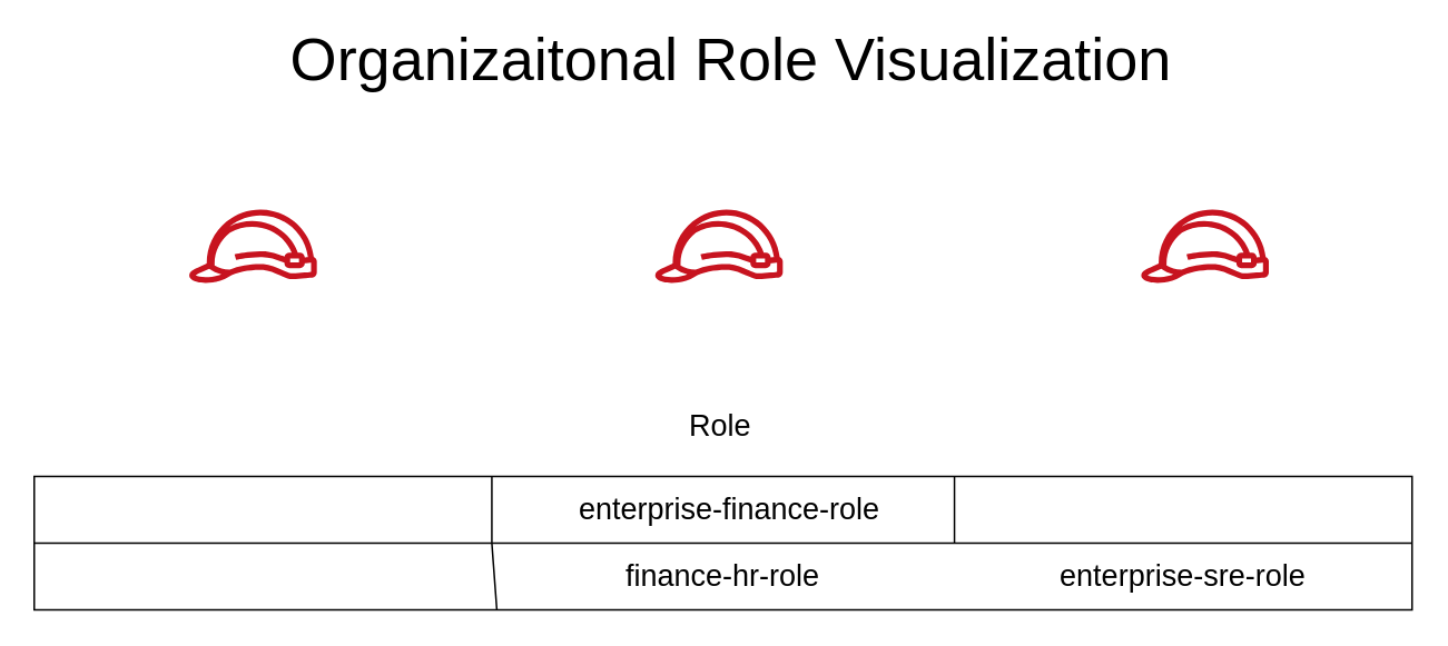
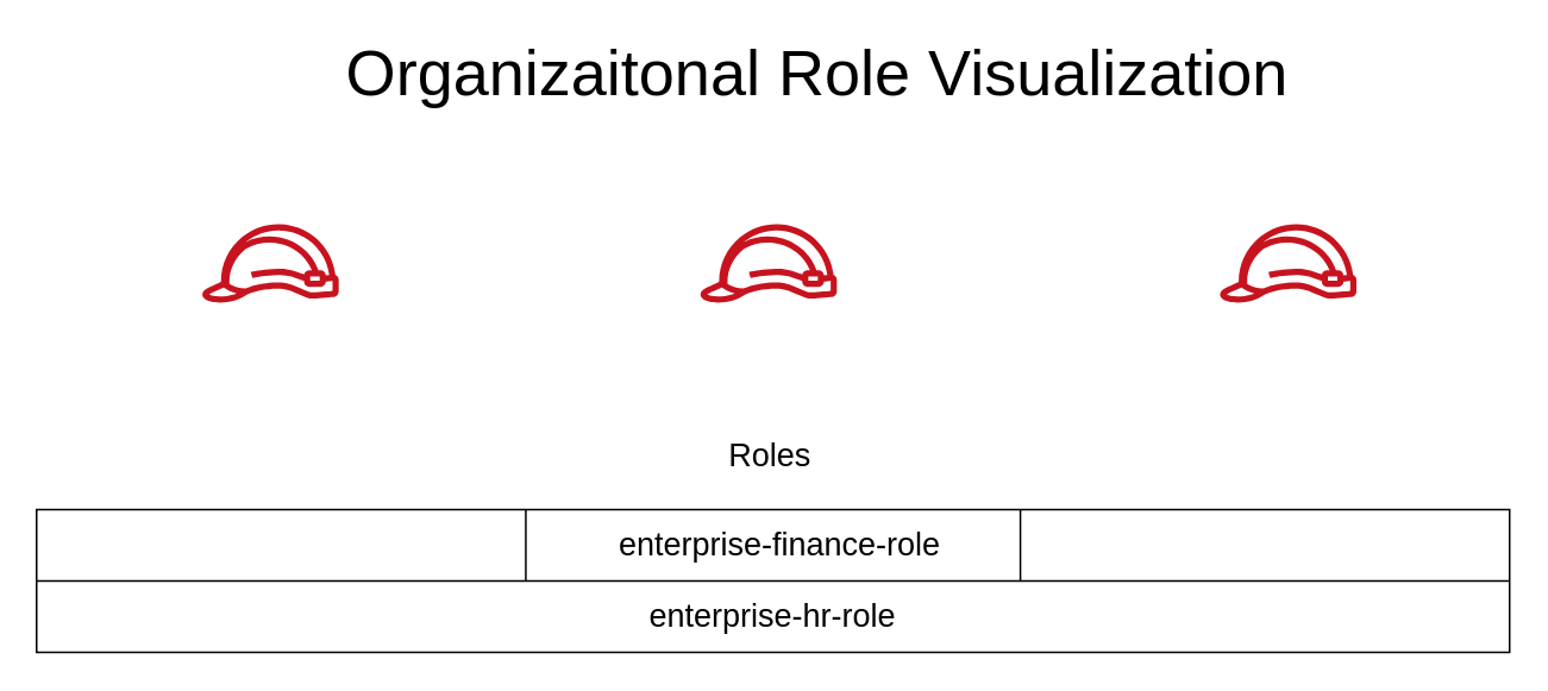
- <mxCell id="15" value="&lt;font style=&quot;font-size: 36px&quot;&gt;Organizaitonal Role Visualization&lt;/font&gt;" style="text;html=1;align=center;verticalAlign=middle;resizable=0;points=[];autosize=1;strokeColor=none;" vertex="1" parent="1"><mxGeometry x="167" y="20" width="540" height="30" as="geometry" /></mxCell>
+ <mxCell id="15" value="&lt;font style=&quot;font-size: 36px&quot;&gt;Organizaitonal Role Visualization&lt;/font&gt;" style="text;html=1;align=center;verticalAlign=middle;resizable=0;points=[];autosize=1;strokeColor=none;" vertex="1" parent="1"><mxGeometry x="187" y="25" width="540" height="30" as="geometry" /></mxCell>
- <mxCell id="13" value="&lt;font style=&quot;font-size: 18px&quot;&gt;Role&amp;nbsp;&lt;/font&gt;" style="text;html=1;align=center;verticalAlign=middle;resizable=0;points=[];autosize=1;strokeColor=none;" parent="1" vertex="1"><mxGeometry x="397.5" y="245" width="70" height="20" as="geometry" /></mxCell>
+ <mxCell id="13" value="&lt;font style=&quot;font-size: 18px&quot;&gt;Roles&amp;nbsp;&lt;/font&gt;" style="text;html=1;align=center;verticalAlign=middle;resizable=0;points=[];autosize=1;strokeColor=none;" parent="1" vertex="1"><mxGeometry x="397.5" y="245" width="70" height="20" as="geometry" /></mxCell>
- <mxCell id="11" value="&lt;span style=&quot;font-size: 18px&quot;&gt;finance-hr-role&lt;/span&gt;" style="shape=partialRectangle;html=1;whiteSpace=wrap;connectable=0;overflow=hidden;fillColor=none;top=0;left=0;bottom=0;right=0;" parent="10" vertex="1"><mxGeometry x="274" width="277" height="40" as="geometry" /></mxCell>
+ <mxCell id="11" value="&lt;span style=&quot;font-size: 18px&quot;&gt;enterprise-hr-role&lt;/span&gt;" style="shape=partialRectangle;html=1;whiteSpace=wrap;connectable=0;overflow=hidden;fillColor=none;top=0;left=0;bottom=0;right=0;" parent="10" vertex="1"><mxGeometry x="274" width="277" height="40" as="geometry" /></mxCell>
- <mxCell id="12" value="&lt;span style=&quot;font-size: 18px&quot;&gt;enterprise-sre-role&lt;/span&gt;" style="shape=partialRectangle;html=1;whiteSpace=wrap;connectable=0;overflow=hidden;fillColor=none;top=0;left=0;bottom=0;right=0;" parent="10" vertex="1"><mxGeometry x="551" width="274" height="40" as="geometry" /></mxCell>
